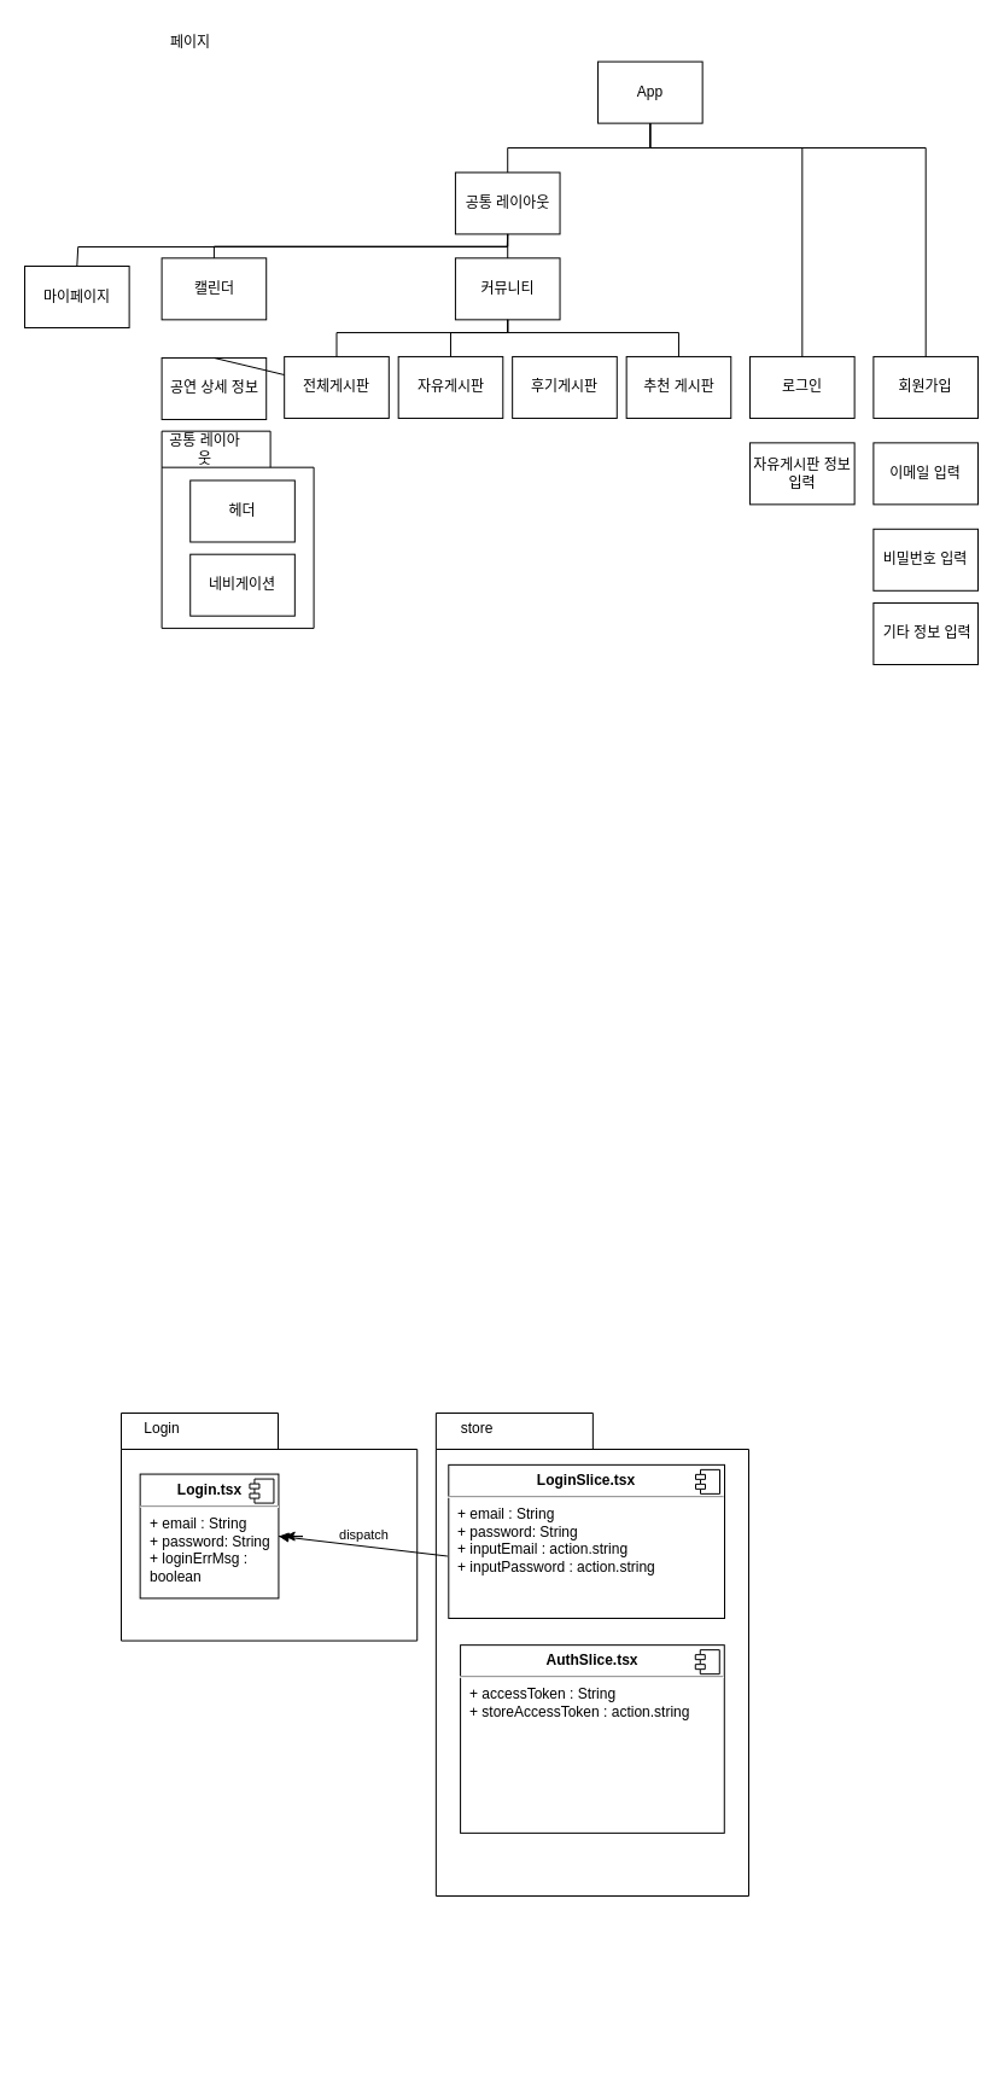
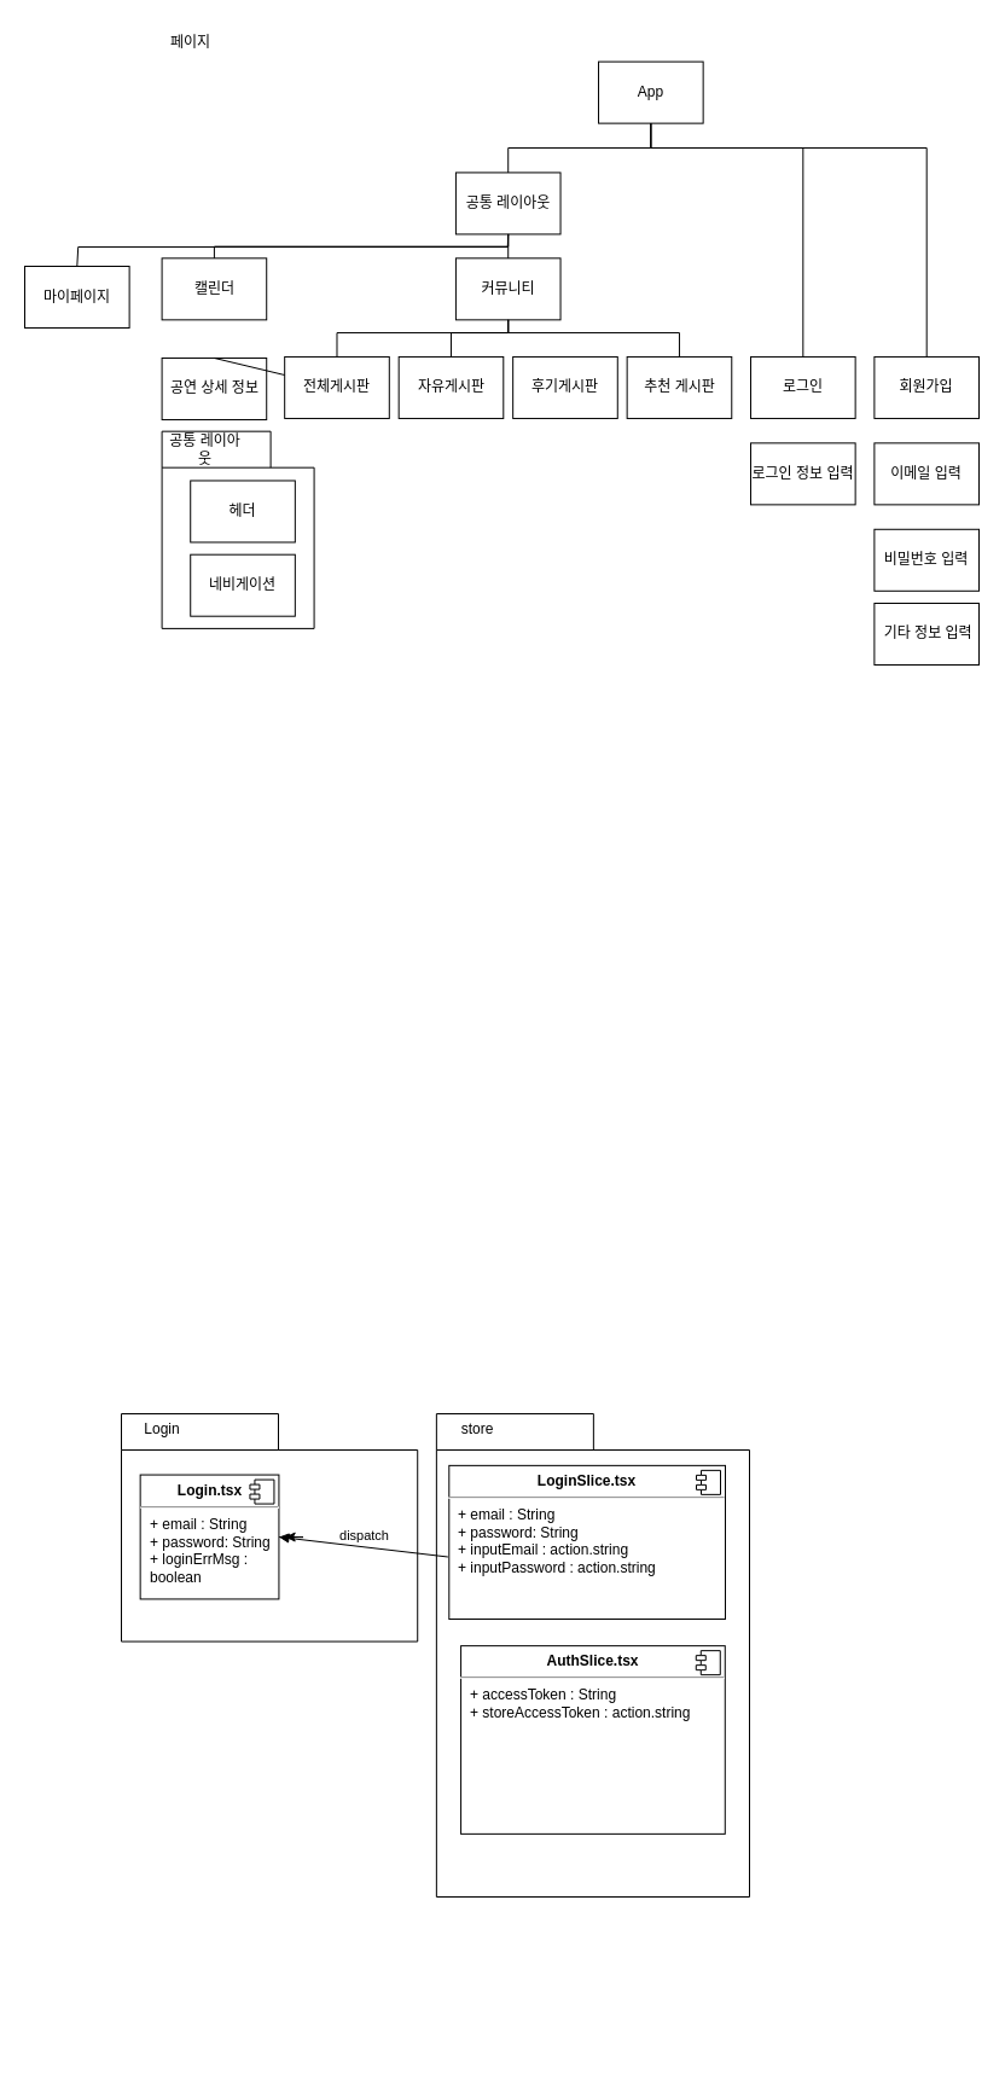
- <mxCell id="34" value="자유게시판 정보 입력" style="html=1;whiteSpace=wrap;" parent="15" vertex="1"><mxGeometry x="601.018" y="346.362" width="86.617" height="51.011" as="geometry" /></mxCell>
+ <mxCell id="34" value="로그인 정보 입력" style="html=1;whiteSpace=wrap;" parent="15" vertex="1"><mxGeometry x="601.018" y="346.362" width="86.617" height="51.011" as="geometry" /></mxCell>
